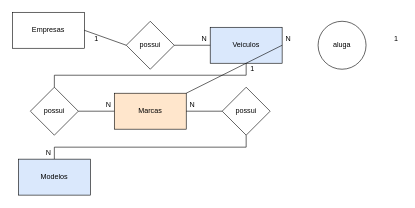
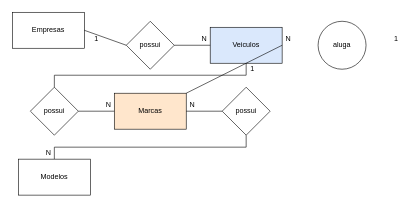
- <mxCell id="22" value="Modelos" style="rounded=0;whiteSpace=wrap;html=1;fillColor=#dae8fc;" vertex="1" parent="1"><mxGeometry x="30" y="265" width="120" height="60" as="geometry" /></mxCell>
+ <mxCell id="22" value="Modelos" style="rounded=0;whiteSpace=wrap;html=1;" vertex="1" parent="1"><mxGeometry x="30" y="265" width="120" height="60" as="geometry" /></mxCell>
